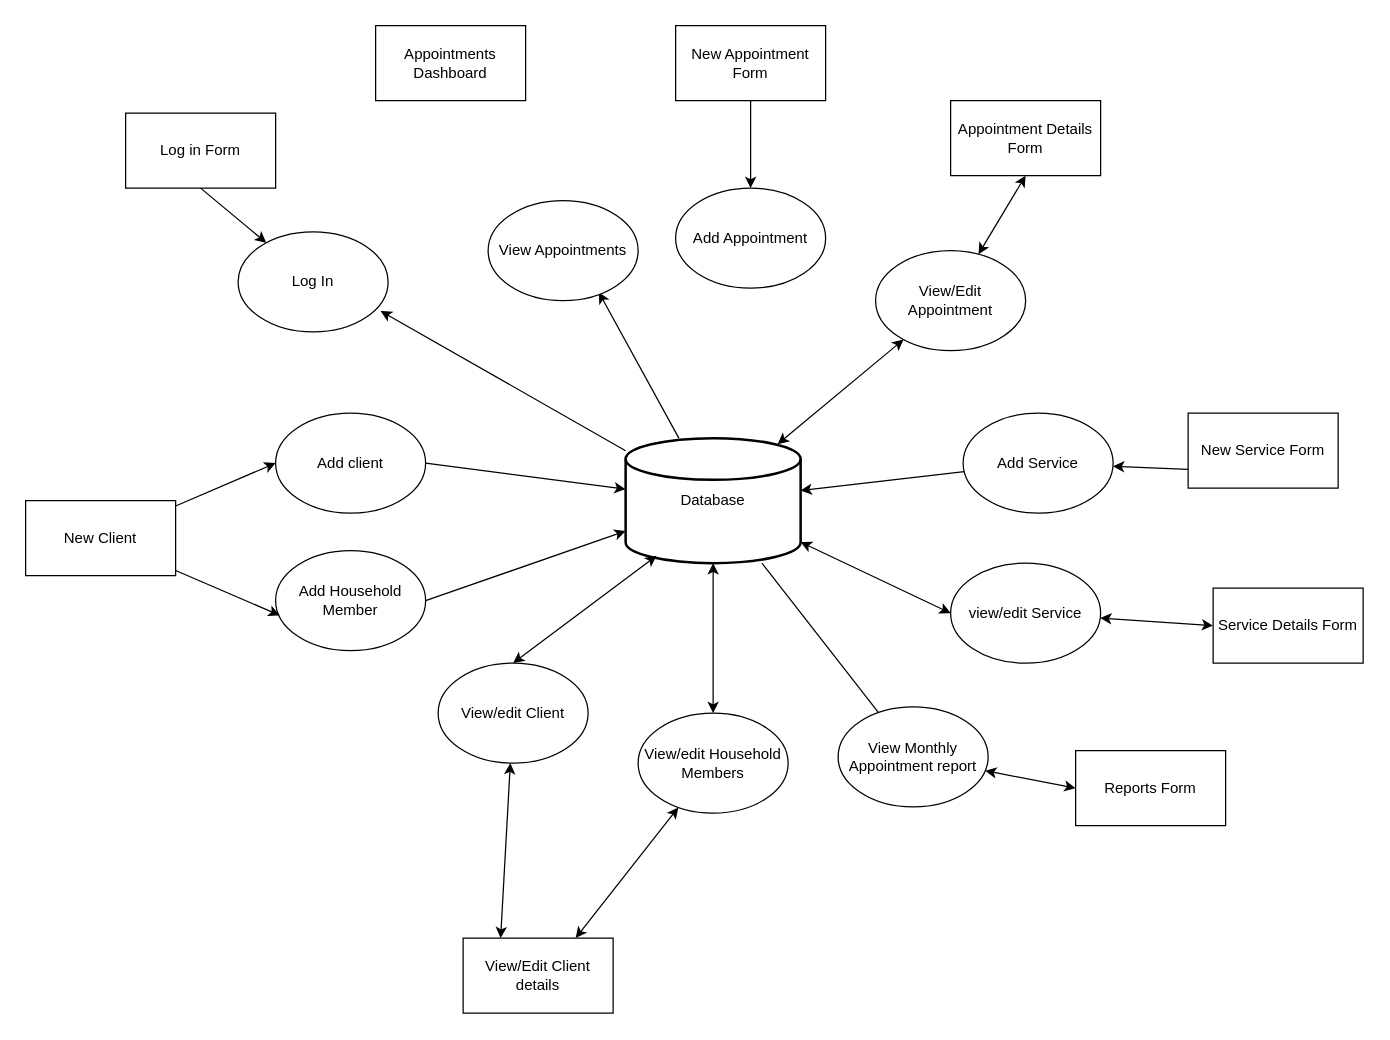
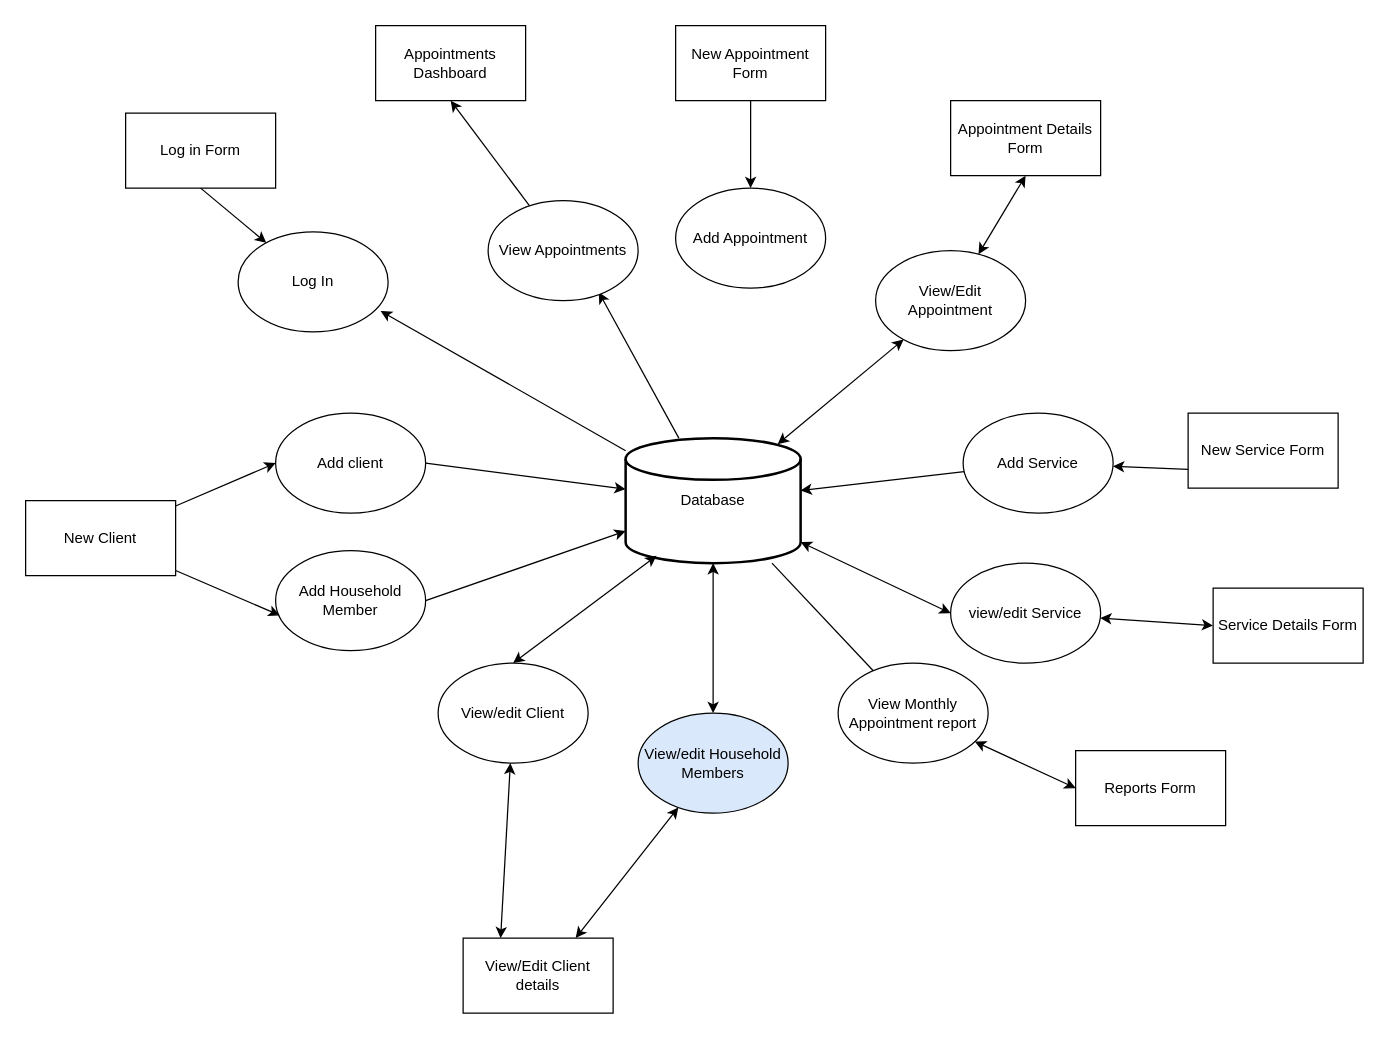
+ <mxCell id="14" style="rounded=0;orthogonalLoop=1;jettySize=auto;html=1;endArrow=classic;startFill=0;entryX=0.5;entryY=1;entryDx=0;entryDy=0;endFill=1;" edge="1" parent="1" source="15" target="16"><mxGeometry relative="1" as="geometry"><mxPoint x="360" y="90" as="targetPoint" /></mxGeometry></mxCell>
- <mxCell id="22" value="View Monthly Appointment report" style="ellipse;whiteSpace=wrap;html=1;" vertex="1" parent="1"><mxGeometry x="670" y="565" width="120" height="80" as="geometry" /></mxCell>
+ <mxCell id="22" value="View Monthly Appointment report" style="ellipse;whiteSpace=wrap;html=1;" vertex="1" parent="1"><mxGeometry x="670" y="530" width="120" height="80" as="geometry" /></mxCell>
- <mxCell id="30" value="View/edit Household Members" style="ellipse;whiteSpace=wrap;html=1;" vertex="1" parent="1"><mxGeometry x="510" y="570" width="120" height="80" as="geometry" /></mxCell>
+ <mxCell id="30" value="View/edit Household Members" style="ellipse;whiteSpace=wrap;html=1;fillColor=#dae8fc;" vertex="1" parent="1"><mxGeometry x="510" y="570" width="120" height="80" as="geometry" /></mxCell>
